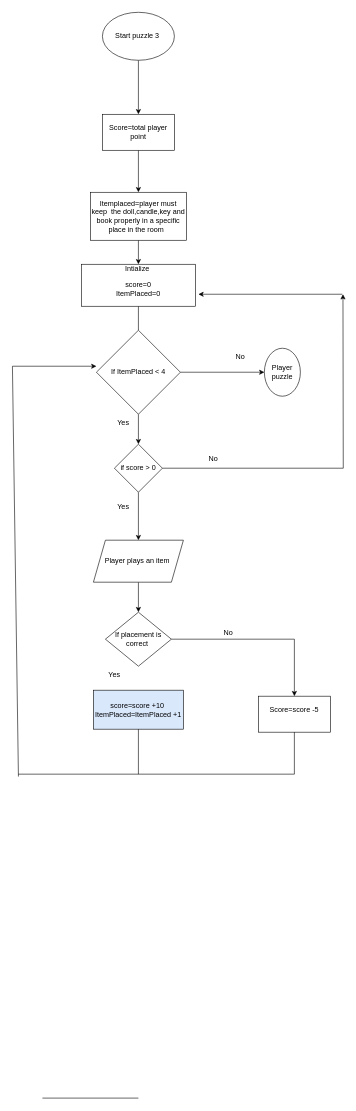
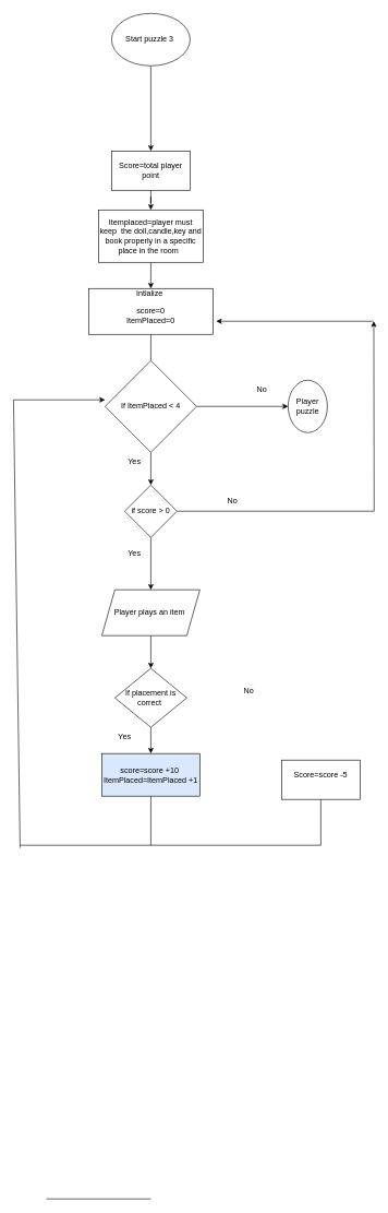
- <mxCell id="7" value="Score=total player point" style="whiteSpace=wrap;html=1;" vertex="1" parent="1"><mxGeometry x="170" y="190" width="120" height="60" as="geometry" /></mxCell>
+ <mxCell id="7" value="Score=total player point" style="whiteSpace=wrap;html=1;" vertex="1" parent="1"><mxGeometry x="170" y="230" width="120" height="60" as="geometry" /></mxCell>
- <mxCell id="16" value="" style="edgeStyle=orthogonalEdgeStyle;rounded=0;orthogonalLoop=1;jettySize=auto;html=1;" edge="1" parent="1" source="17" target="27"><mxGeometry relative="1" as="geometry" /></mxCell>
+ <mxCell id="16" value="" style="edgeStyle=orthogonalEdgeStyle;rounded=0;orthogonalLoop=1;jettySize=auto;html=1;" edge="1" parent="1" source="17" target="25"><mxGeometry relative="1" as="geometry" /></mxCell>
